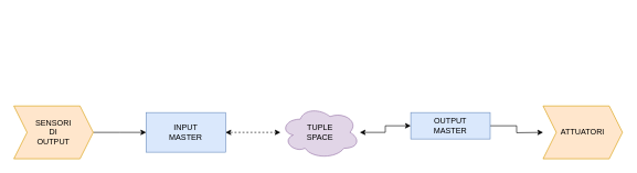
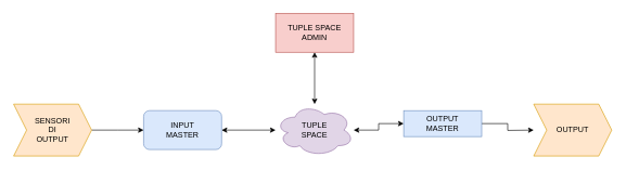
+ <mxCell id="8" value="TUPLE SPACE&lt;br&gt;ADMIN" style="rounded=0;whiteSpace=wrap;html=1;fillColor=#f8cecc;strokeColor=#b85450;" parent="1" vertex="1"><mxGeometry x="423" y="20" width="120" height="60" as="geometry" /></mxCell>
+ <mxCell id="4" value="" style="edgeStyle=orthogonalEdgeStyle;rounded=0;orthogonalLoop=1;jettySize=auto;html=1;entryX=0.5;entryY=1;entryDx=0;entryDy=0;startArrow=classic;startFill=1;" parent="1" source="5" target="8" edge="1"><mxGeometry relative="1" as="geometry"><mxPoint x="483" y="80" as="targetPoint" /></mxGeometry></mxCell>
- <mxCell id="7" value="INPUT&lt;br&gt;MASTER" style="rounded=0;whiteSpace=wrap;html=1;fillColor=#dae8fc;strokeColor=#6c8ebf;" parent="1" vertex="1"><mxGeometry x="220" y="170" width="120" height="60" as="geometry" /></mxCell>
+ <mxCell id="7" value="INPUT&lt;br&gt;MASTER" style="whiteSpace=wrap;html=1;fillColor=#dae8fc;strokeColor=#6c8ebf;rounded=1;" parent="1" vertex="1"><mxGeometry x="220" y="170" width="120" height="60" as="geometry" /></mxCell>
- <mxCell id="2" value="" style="edgeStyle=orthogonalEdgeStyle;rounded=0;orthogonalLoop=1;jettySize=auto;html=1;entryX=1;entryY=0.5;entryDx=0;entryDy=0;startArrow=classic;startFill=1;dashed=1;" parent="1" source="5" target="7" edge="1"><mxGeometry relative="1" as="geometry"><mxPoint x="343" y="200" as="targetPoint" /></mxGeometry></mxCell>
+ <mxCell id="2" value="" style="edgeStyle=orthogonalEdgeStyle;rounded=0;orthogonalLoop=1;jettySize=auto;html=1;entryX=1;entryY=0.5;entryDx=0;entryDy=0;startArrow=classic;startFill=1;" parent="1" source="5" target="7" edge="1"><mxGeometry relative="1" as="geometry"><mxPoint x="343" y="200" as="targetPoint" /></mxGeometry></mxCell>
- <mxCell id="12" value="ATTUATORI" style="shape=step;perimeter=stepPerimeter;whiteSpace=wrap;html=1;fixedSize=1;fillColor=#ffe6cc;strokeColor=#d79b00;" parent="1" vertex="1"><mxGeometry x="820" y="160" width="120" height="80" as="geometry" /></mxCell>
+ <mxCell id="12" value="OUTPUT" style="shape=step;perimeter=stepPerimeter;whiteSpace=wrap;html=1;fixedSize=1;fillColor=#ffe6cc;strokeColor=#d79b00;" parent="1" vertex="1"><mxGeometry x="820" y="160" width="120" height="80" as="geometry" /></mxCell>
